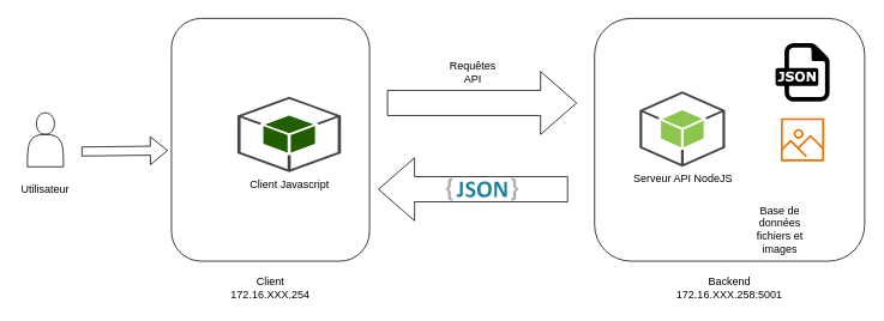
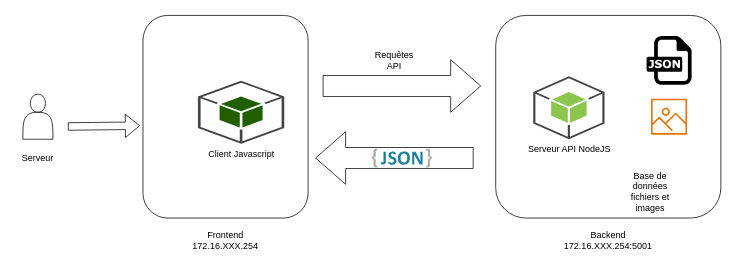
- <mxCell id="18" value="Utilisateur" style="text;html=1;align=center;verticalAlign=middle;whiteSpace=wrap;rounded=0;" vertex="1" parent="1"><mxGeometry x="20" y="195" width="60" height="30" as="geometry" /></mxCell>
+ <mxCell id="18" value="Serveur" style="text;html=1;align=center;verticalAlign=middle;whiteSpace=wrap;rounded=0;" vertex="1" parent="1"><mxGeometry x="20" y="195" width="60" height="30" as="geometry" /></mxCell>
- <mxCell id="6" value="Client&lt;div&gt;172.16.XXX.254&lt;/div&gt;" style="text;html=1;align=center;verticalAlign=middle;whiteSpace=wrap;rounded=0;" vertex="1" parent="1"><mxGeometry x="270" y="305" width="60" height="30" as="geometry" /></mxCell>
+ <mxCell id="6" value="Frontend&lt;div&gt;172.16.XXX.254&lt;/div&gt;" style="text;html=1;align=center;verticalAlign=middle;whiteSpace=wrap;rounded=0;" vertex="1" parent="1"><mxGeometry x="270" y="305" width="60" height="30" as="geometry" /></mxCell>
- <mxCell id="7" value="Backend&lt;div&gt;172.16.XXX.258:5001&lt;/div&gt;" style="text;html=1;align=center;verticalAlign=middle;whiteSpace=wrap;rounded=0;" vertex="1" parent="1"><mxGeometry x="780" y="305" width="60" height="30" as="geometry" /></mxCell>
+ <mxCell id="7" value="Backend&lt;div&gt;172.16.XXX.254:5001&lt;/div&gt;" style="text;html=1;align=center;verticalAlign=middle;whiteSpace=wrap;rounded=0;" vertex="1" parent="1"><mxGeometry x="780" y="305" width="60" height="30" as="geometry" /></mxCell>
